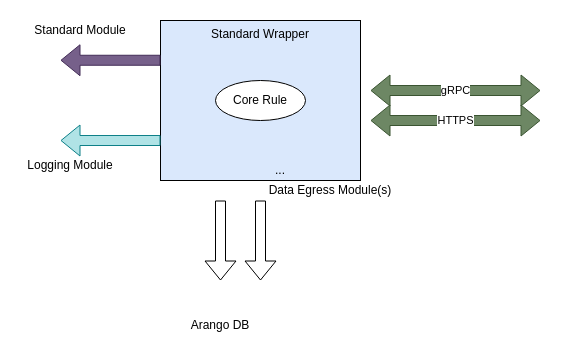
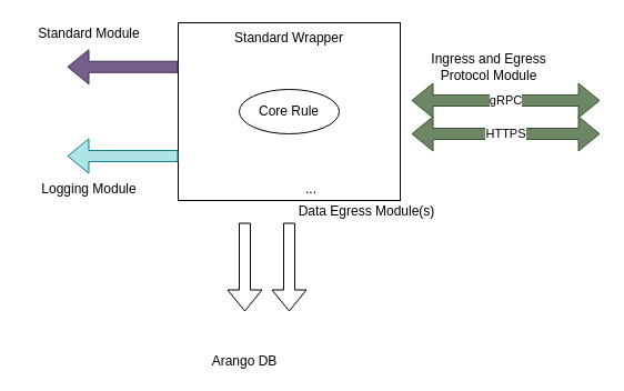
- <mxCell id="2" value="Standard Wrapper" style="rounded=0;whiteSpace=wrap;html=1;verticalAlign=top;fillColor=#dae8fc;" parent="1" vertex="1"><mxGeometry x="160" y="20" width="200" height="160" as="geometry" /></mxCell>
+ <mxCell id="2" value="Standard Wrapper" style="rounded=0;whiteSpace=wrap;html=1;verticalAlign=top;" parent="1" vertex="1"><mxGeometry x="160" y="20" width="200" height="160" as="geometry" /></mxCell>
+ <mxCell id="7" value="Ingress and Egress Protocol Module" style="text;html=1;strokeColor=none;fillColor=none;align=center;verticalAlign=middle;whiteSpace=wrap;rounded=0;" parent="1" vertex="1"><mxGeometry x="380" y="50" width="120" height="20" as="geometry" /></mxCell>
- <mxCell id="18" value="Logging Module" style="text;html=1;strokeColor=none;fillColor=none;align=center;verticalAlign=middle;whiteSpace=wrap;rounded=0;" parent="1" vertex="1"><mxGeometry x="10" y="155" width="120" height="20" as="geometry" /></mxCell>
+ <mxCell id="18" value="Logging Module" style="text;html=1;strokeColor=none;fillColor=none;align=center;verticalAlign=middle;whiteSpace=wrap;rounded=0;" parent="1" vertex="1"><mxGeometry x="20" y="160" width="120" height="20" as="geometry" /></mxCell>
